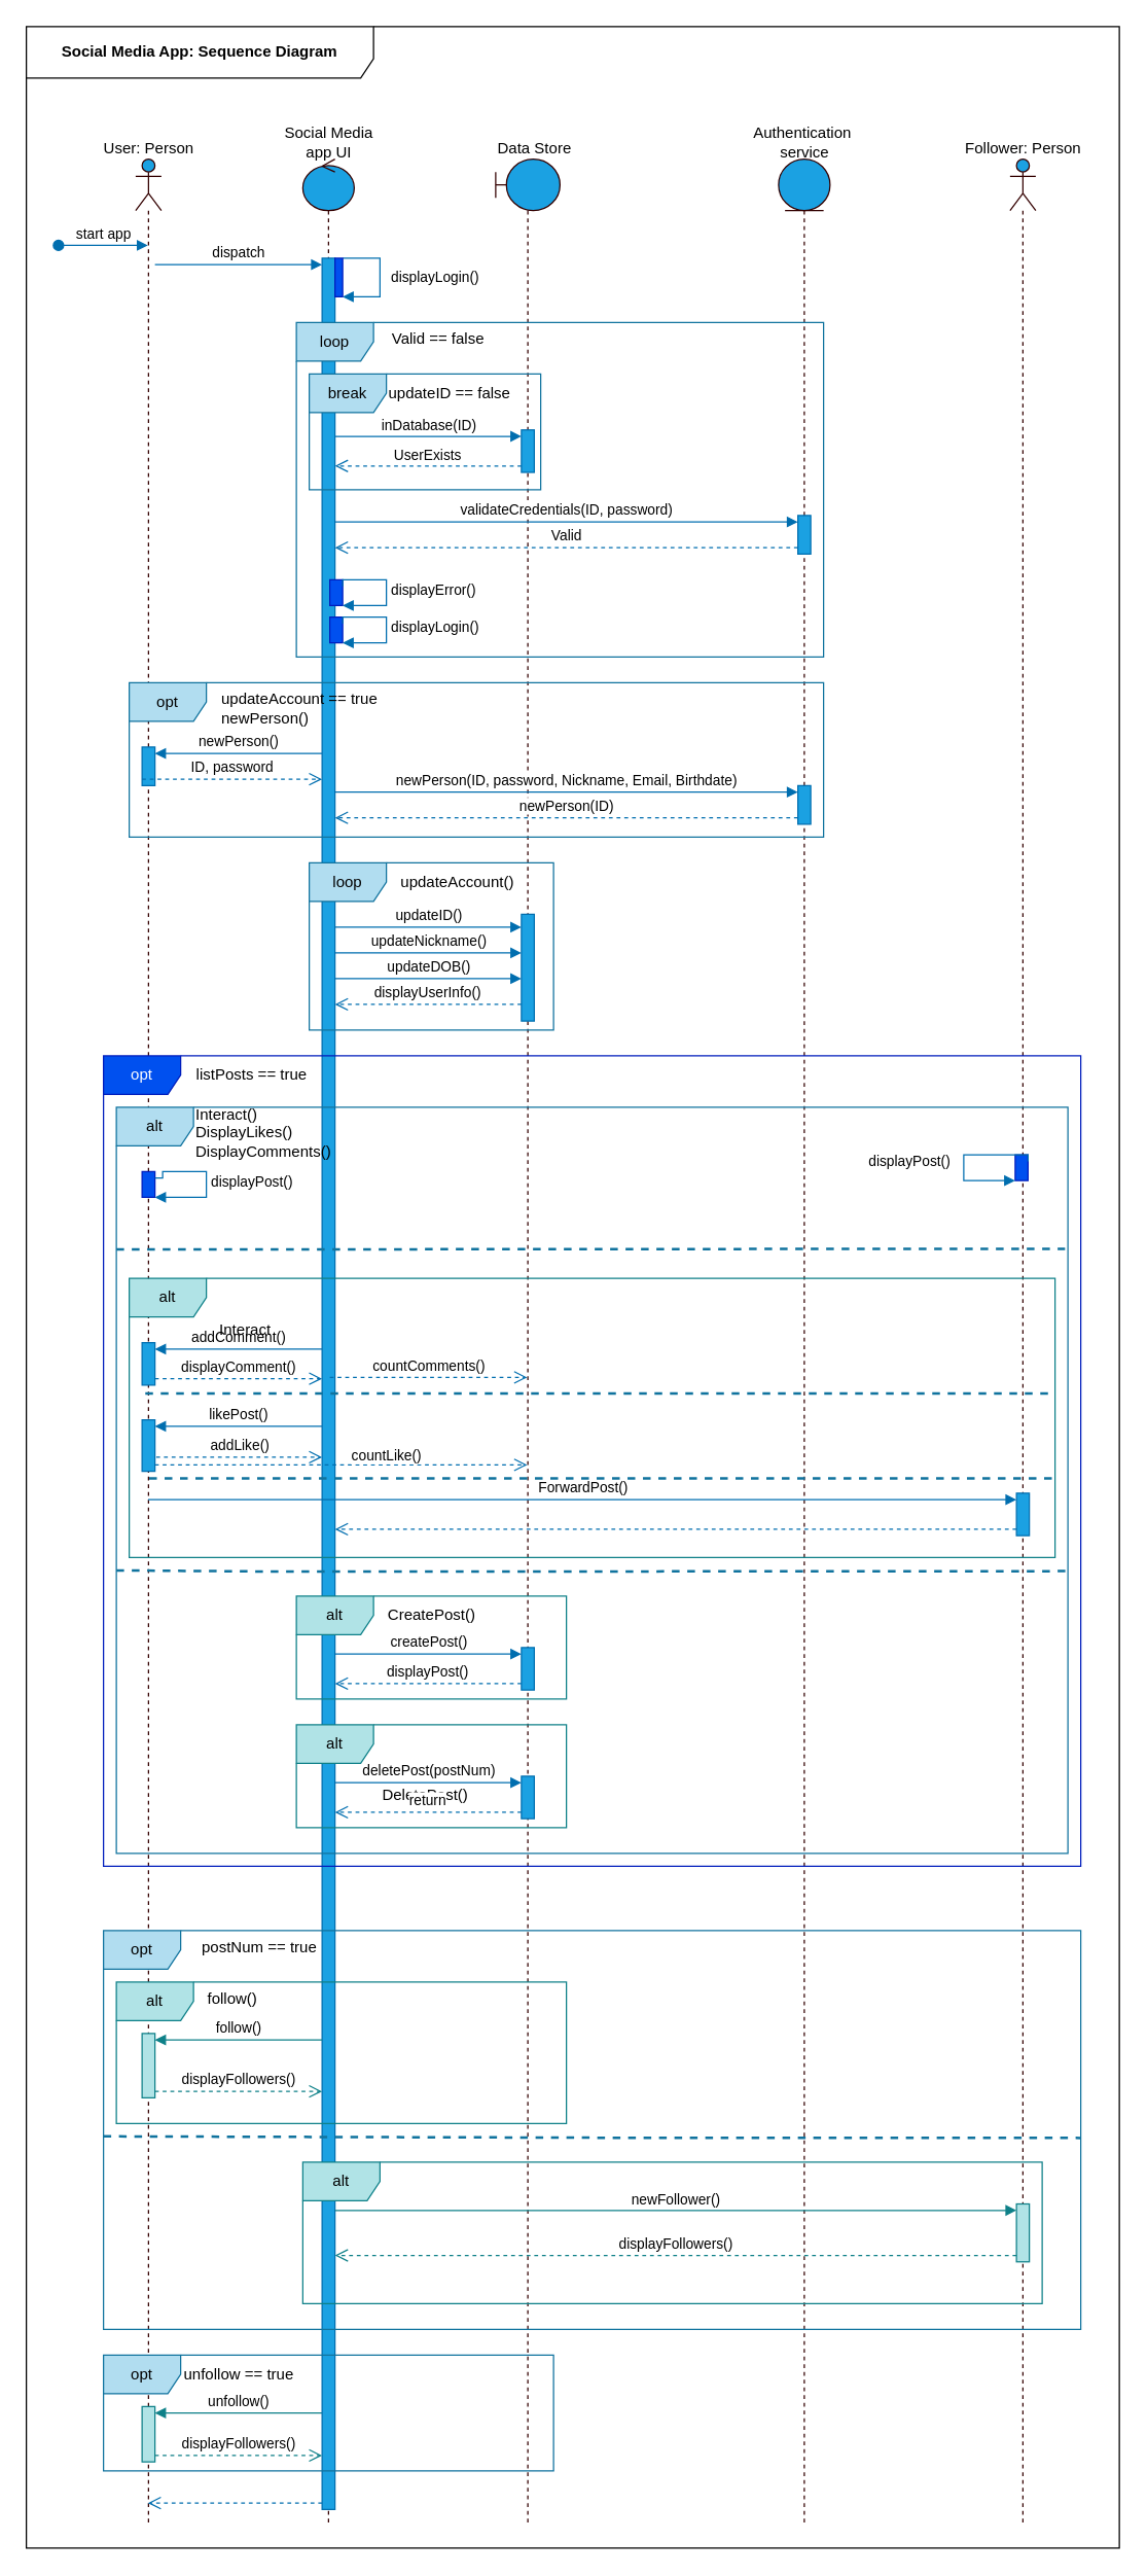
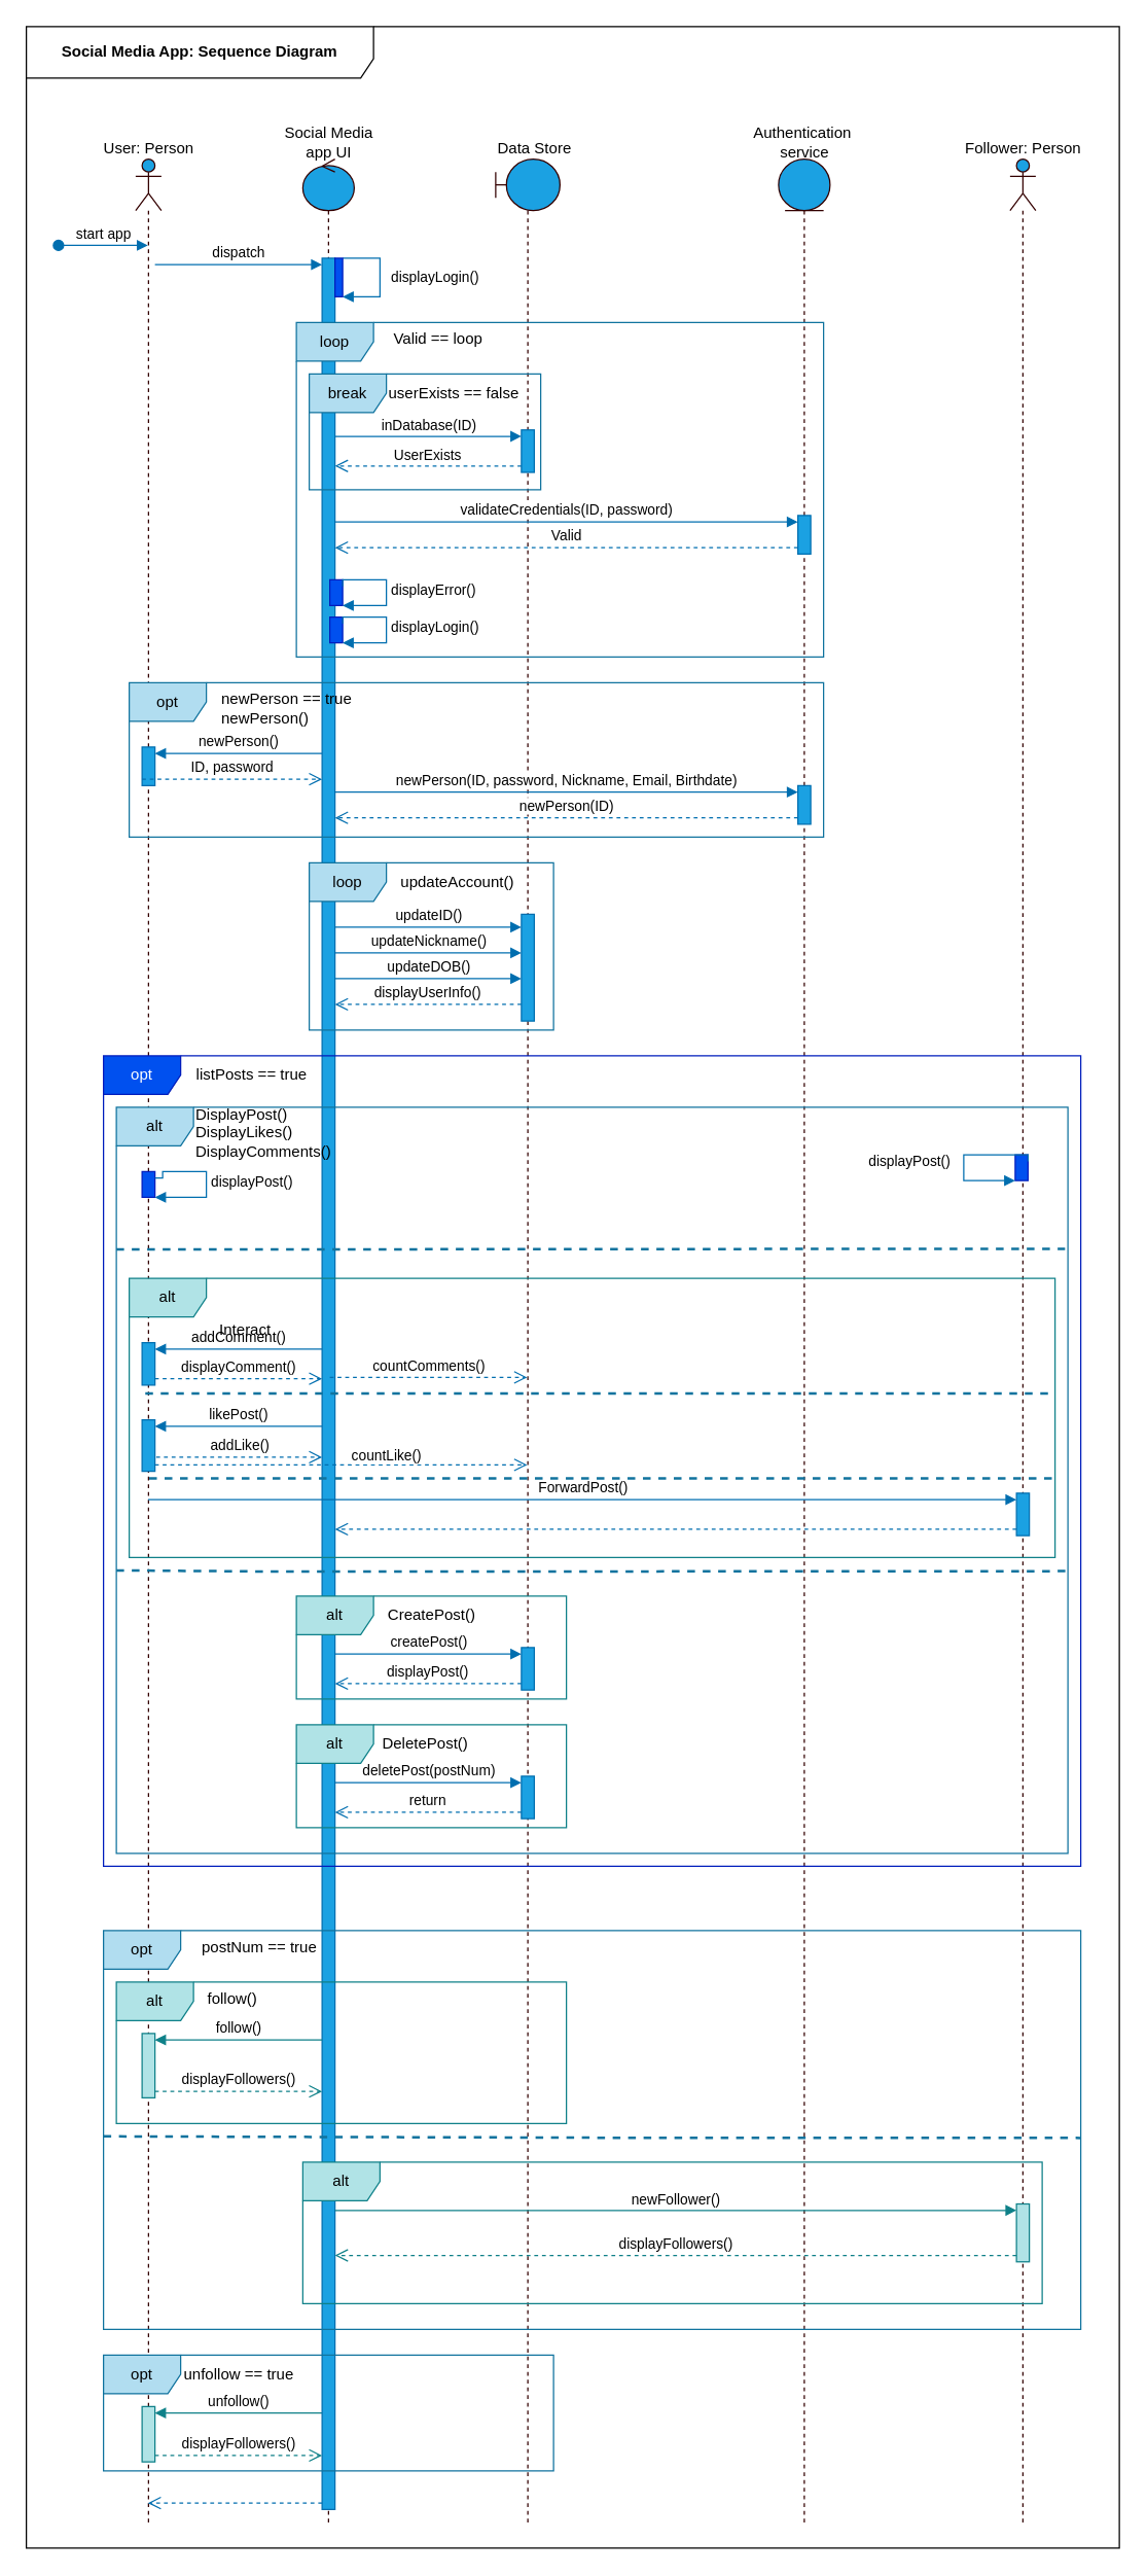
- <mxCell id="29" value="Valid == false" style="text;html=1;align=center;verticalAlign=middle;resizable=0;points=[];autosize=1;strokeColor=none;fillColor=none;" vertex="1" parent="1"><mxGeometry x="290" y="248" width="100" height="30" as="geometry" /></mxCell>
+ <mxCell id="29" value="Valid == loop" style="text;html=1;align=center;verticalAlign=middle;resizable=0;points=[];autosize=1;strokeColor=none;fillColor=none;" vertex="1" parent="1"><mxGeometry x="290" y="248" width="100" height="30" as="geometry" /></mxCell>
- <mxCell id="40" value="updateID == false" style="text;html=1;align=left;verticalAlign=middle;resizable=0;points=[];autosize=1;strokeColor=none;fillColor=none;" vertex="1" parent="1"><mxGeometry x="300" y="290" width="120" height="30" as="geometry" /></mxCell>
+ <mxCell id="40" value="userExists == false" style="text;html=1;align=left;verticalAlign=middle;resizable=0;points=[];autosize=1;strokeColor=none;fillColor=none;" vertex="1" parent="1"><mxGeometry x="300" y="290" width="120" height="30" as="geometry" /></mxCell>
- <mxCell id="31" value="updateAccount == true&lt;br&gt;newPerson()" style="text;html=1;align=left;verticalAlign=middle;resizable=0;points=[];autosize=1;strokeColor=none;fillColor=none;" vertex="1" parent="1"><mxGeometry x="170" y="530" width="120" height="40" as="geometry" /></mxCell>
+ <mxCell id="31" value="newPerson == true&lt;br&gt;newPerson()" style="text;html=1;align=left;verticalAlign=middle;resizable=0;points=[];autosize=1;strokeColor=none;fillColor=none;" vertex="1" parent="1"><mxGeometry x="170" y="530" width="120" height="40" as="geometry" /></mxCell>
- <mxCell id="59" value="Interact()&lt;br&gt;DisplayLikes()&lt;br&gt;DisplayComments()" style="text;html=1;align=left;verticalAlign=middle;resizable=0;points=[];autosize=1;strokeColor=none;fillColor=none;" vertex="1" parent="1"><mxGeometry x="150" y="850" width="130" height="60" as="geometry" /></mxCell>
+ <mxCell id="59" value="DisplayPost()&lt;br&gt;DisplayLikes()&lt;br&gt;DisplayComments()" style="text;html=1;align=left;verticalAlign=middle;resizable=0;points=[];autosize=1;strokeColor=none;fillColor=none;" vertex="1" parent="1"><mxGeometry x="150" y="850" width="130" height="60" as="geometry" /></mxCell>
- <mxCell id="84" value="DeletePost()" style="text;html=1;align=center;verticalAlign=middle;resizable=0;points=[];autosize=1;strokeColor=none;fillColor=none;" vertex="1" parent="1"><mxGeometry x="285" y="1380" width="90" height="30" as="geometry" /></mxCell>
+ <mxCell id="84" value="DeletePost()" style="text;html=1;align=center;verticalAlign=middle;resizable=0;points=[];autosize=1;strokeColor=none;fillColor=none;" vertex="1" parent="1"><mxGeometry x="285" y="1340" width="90" height="30" as="geometry" /></mxCell>
